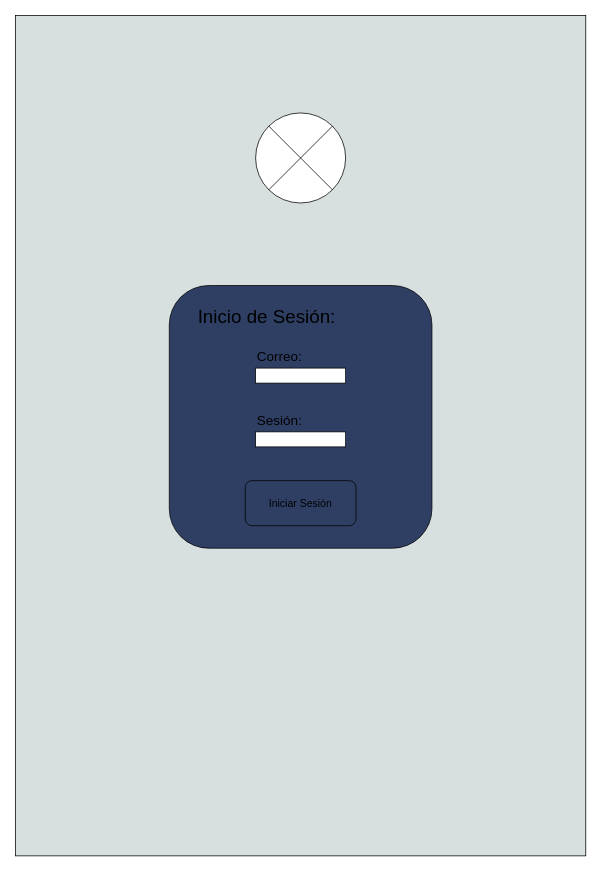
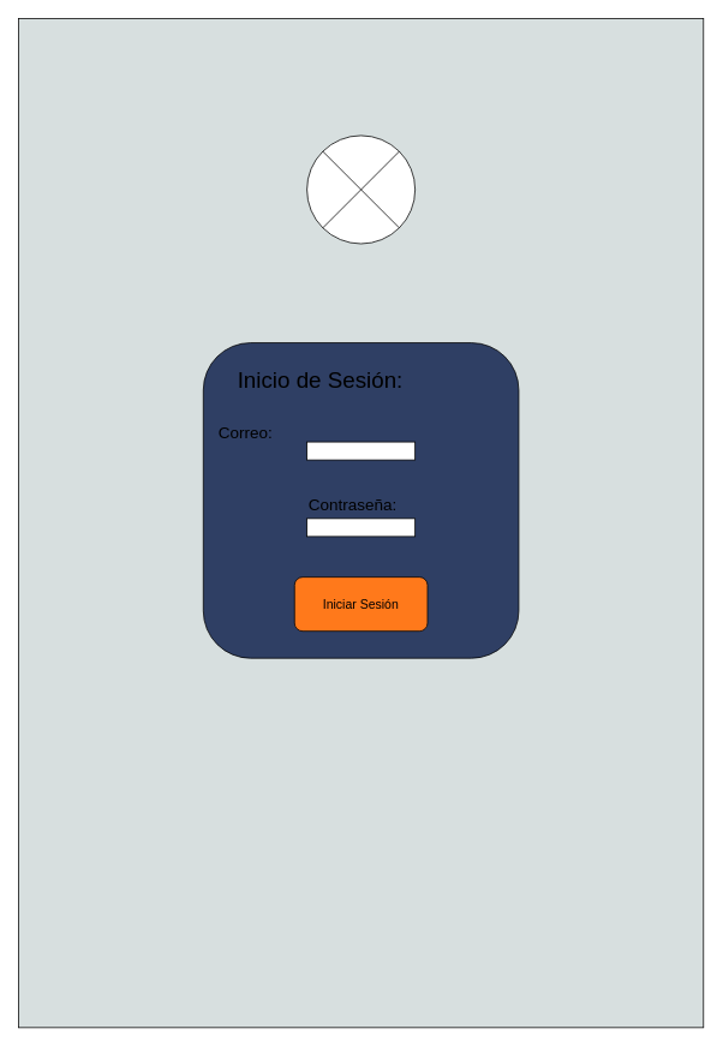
- <mxCell id="6" value="Correo:" style="text;html=1;align=left;verticalAlign=middle;whiteSpace=wrap;rounded=0;fontSize=18;" parent="1" vertex="1"><mxGeometry x="340" y="460" width="60" height="30" as="geometry" /></mxCell>
+ <mxCell id="6" value="Correo:" style="text;html=1;align=left;verticalAlign=middle;whiteSpace=wrap;rounded=0;fontSize=18;" parent="1" vertex="1"><mxGeometry x="240" y="465" width="60" height="30" as="geometry" /></mxCell>
- <mxCell id="8" value="Sesión:" style="text;html=1;align=left;verticalAlign=middle;whiteSpace=wrap;rounded=0;fontSize=18;" parent="1" vertex="1"><mxGeometry x="340" y="545" width="105" height="30" as="geometry" /></mxCell>
+ <mxCell id="8" value="Contraseña:" style="text;html=1;align=left;verticalAlign=middle;whiteSpace=wrap;rounded=0;fontSize=18;" parent="1" vertex="1"><mxGeometry x="340" y="545" width="105" height="30" as="geometry" /></mxCell>
- <mxCell id="10" value="Iniciar Sesión" style="rounded=1;whiteSpace=wrap;html=1;fontSize=14;strokeColor=#000000;fontColor=#000000;fillColor=#2f3f64;" parent="1" vertex="1"><mxGeometry x="326.25" y="640" width="147.5" height="60" as="geometry" /></mxCell>
+ <mxCell id="10" value="Iniciar Sesión" style="rounded=1;whiteSpace=wrap;html=1;fontSize=14;strokeColor=#000000;fontColor=#000000;fillColor=#FF791B;" parent="1" vertex="1"><mxGeometry x="326.25" y="640" width="147.5" height="60" as="geometry" /></mxCell>
